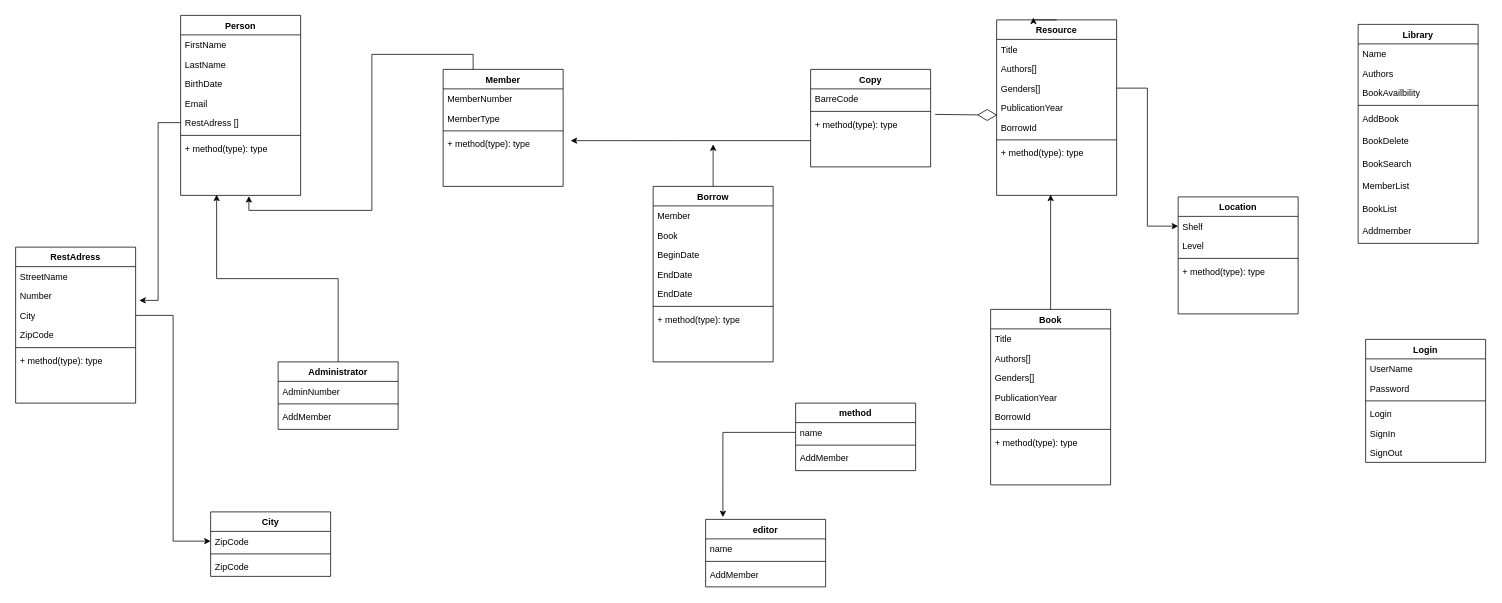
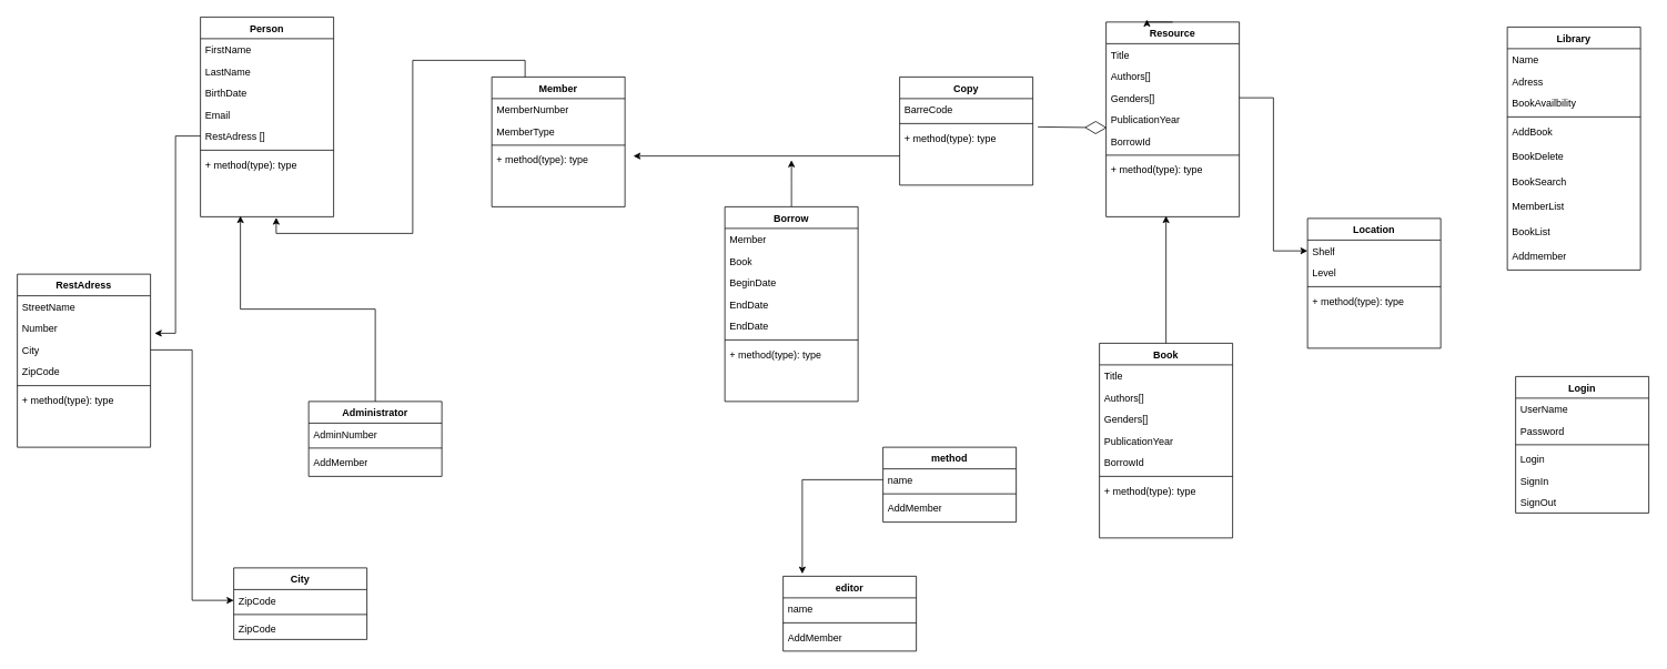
- <mxCell id="37" value="&lt;div&gt;&lt;div&gt;Authors&lt;/div&gt;&lt;/div&gt;" style="text;strokeColor=none;fillColor=none;align=left;verticalAlign=top;spacingLeft=4;spacingRight=4;overflow=hidden;rotatable=0;points=[[0,0.5],[1,0.5]];portConstraint=eastwest;whiteSpace=wrap;html=1;" parent="35" vertex="1"><mxGeometry y="52" width="160" height="26" as="geometry" /></mxCell>
+ <mxCell id="37" value="&lt;div&gt;&lt;div&gt;Adress&lt;/div&gt;&lt;/div&gt;" style="text;strokeColor=none;fillColor=none;align=left;verticalAlign=top;spacingLeft=4;spacingRight=4;overflow=hidden;rotatable=0;points=[[0,0.5],[1,0.5]];portConstraint=eastwest;whiteSpace=wrap;html=1;" parent="35" vertex="1"><mxGeometry y="52" width="160" height="26" as="geometry" /></mxCell>
